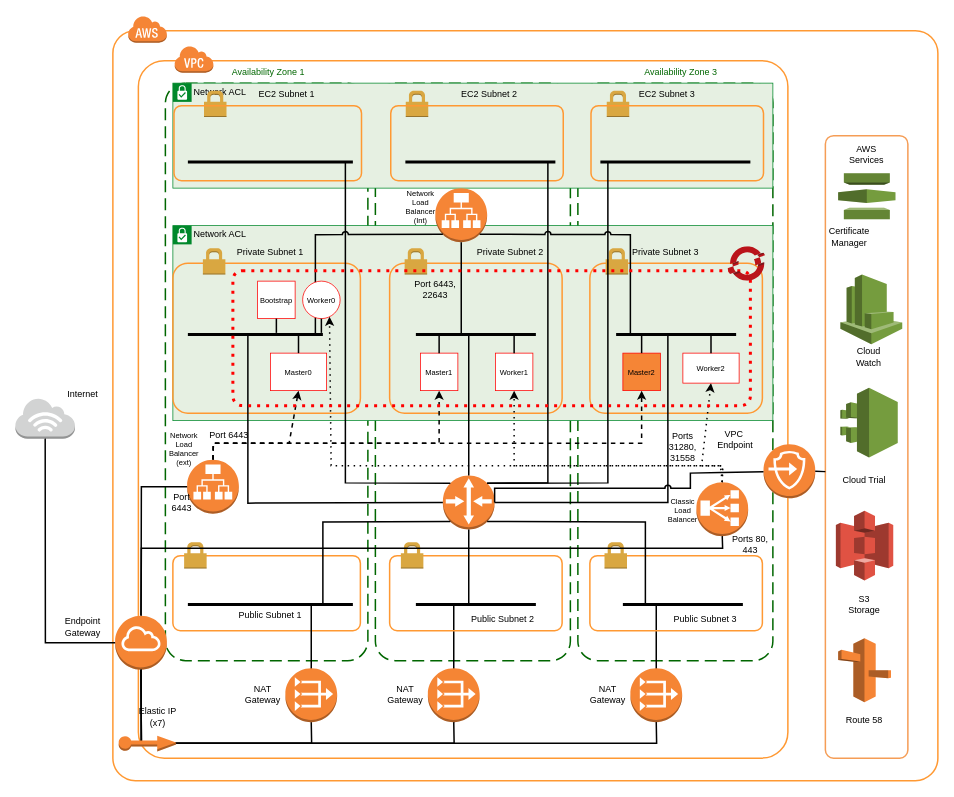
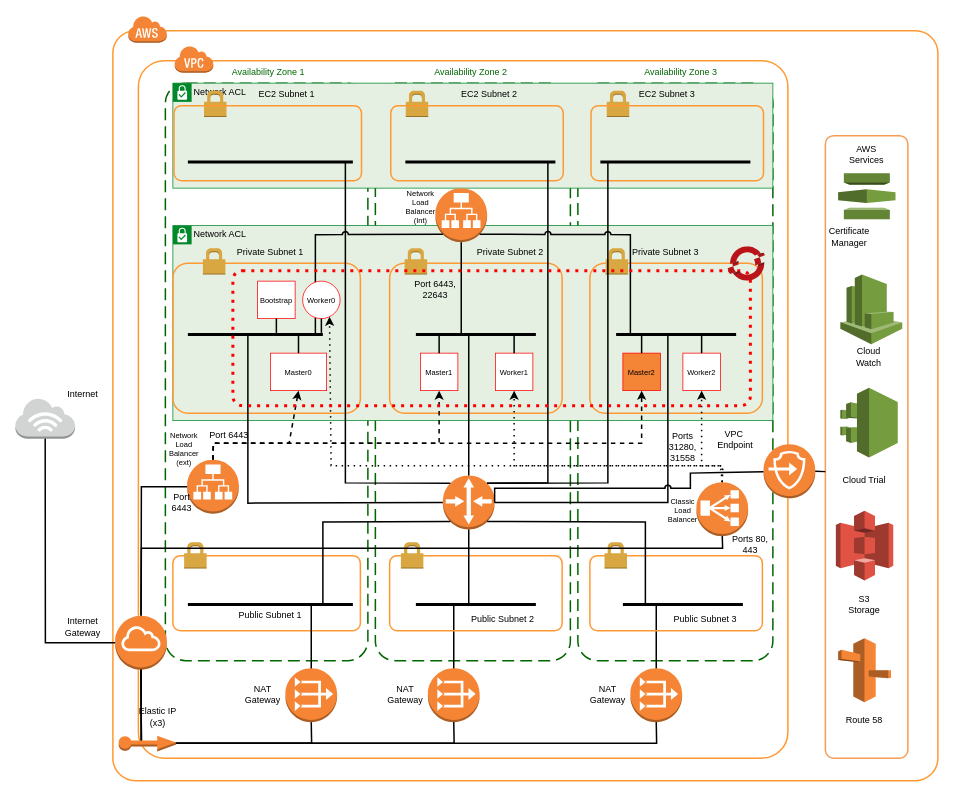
+ <mxCell id="17" value="Availability Zone 2" style="text;html=1;strokeColor=none;fillColor=none;align=center;verticalAlign=middle;whiteSpace=wrap;rounded=0;dashed=1;dashPattern=1 2;fontColor=#006600;" vertex="1" parent="12"><mxGeometry x="570" y="80" width="115" height="30" as="geometry" /></mxCell>
- <mxCell id="129" value="Worker2" style="whiteSpace=wrap;html=1;aspect=fixed;strokeColor=#FF0000;fontSize=10;" vertex="1" parent="122"><mxGeometry x="910" y="470" width="75" height="40" as="geometry" /></mxCell>
+ <mxCell id="129" value="Worker2" style="whiteSpace=wrap;html=1;aspect=fixed;strokeColor=#FF0000;fontSize=10;" vertex="1" parent="122"><mxGeometry x="910" y="470" width="50" height="50" as="geometry" /></mxCell>
- <mxCell id="51" value="Endpoint&lt;br style=&quot;font-size: 12px;&quot;&gt;Gateway" style="text;html=1;strokeColor=none;fillColor=none;align=center;verticalAlign=middle;whiteSpace=wrap;rounded=0;fontSize=12;" vertex="1" parent="23"><mxGeometry x="80" y="820" width="60" height="30" as="geometry" /></mxCell>
+ <mxCell id="51" value="Internet&lt;br style=&quot;font-size: 12px;&quot;&gt;Gateway" style="text;html=1;strokeColor=none;fillColor=none;align=center;verticalAlign=middle;whiteSpace=wrap;rounded=0;fontSize=12;" vertex="1" parent="23"><mxGeometry x="80" y="820" width="60" height="30" as="geometry" /></mxCell>
- <mxCell id="80" value="Elastic IP (x7)" style="text;html=1;strokeColor=none;fillColor=none;align=center;verticalAlign=middle;whiteSpace=wrap;rounded=0;" vertex="1" parent="23"><mxGeometry x="180" y="940" width="60" height="30" as="geometry" /></mxCell>
+ <mxCell id="80" value="Elastic IP (x3)" style="text;html=1;strokeColor=none;fillColor=none;align=center;verticalAlign=middle;whiteSpace=wrap;rounded=0;" vertex="1" parent="23"><mxGeometry x="180" y="940" width="60" height="30" as="geometry" /></mxCell>
